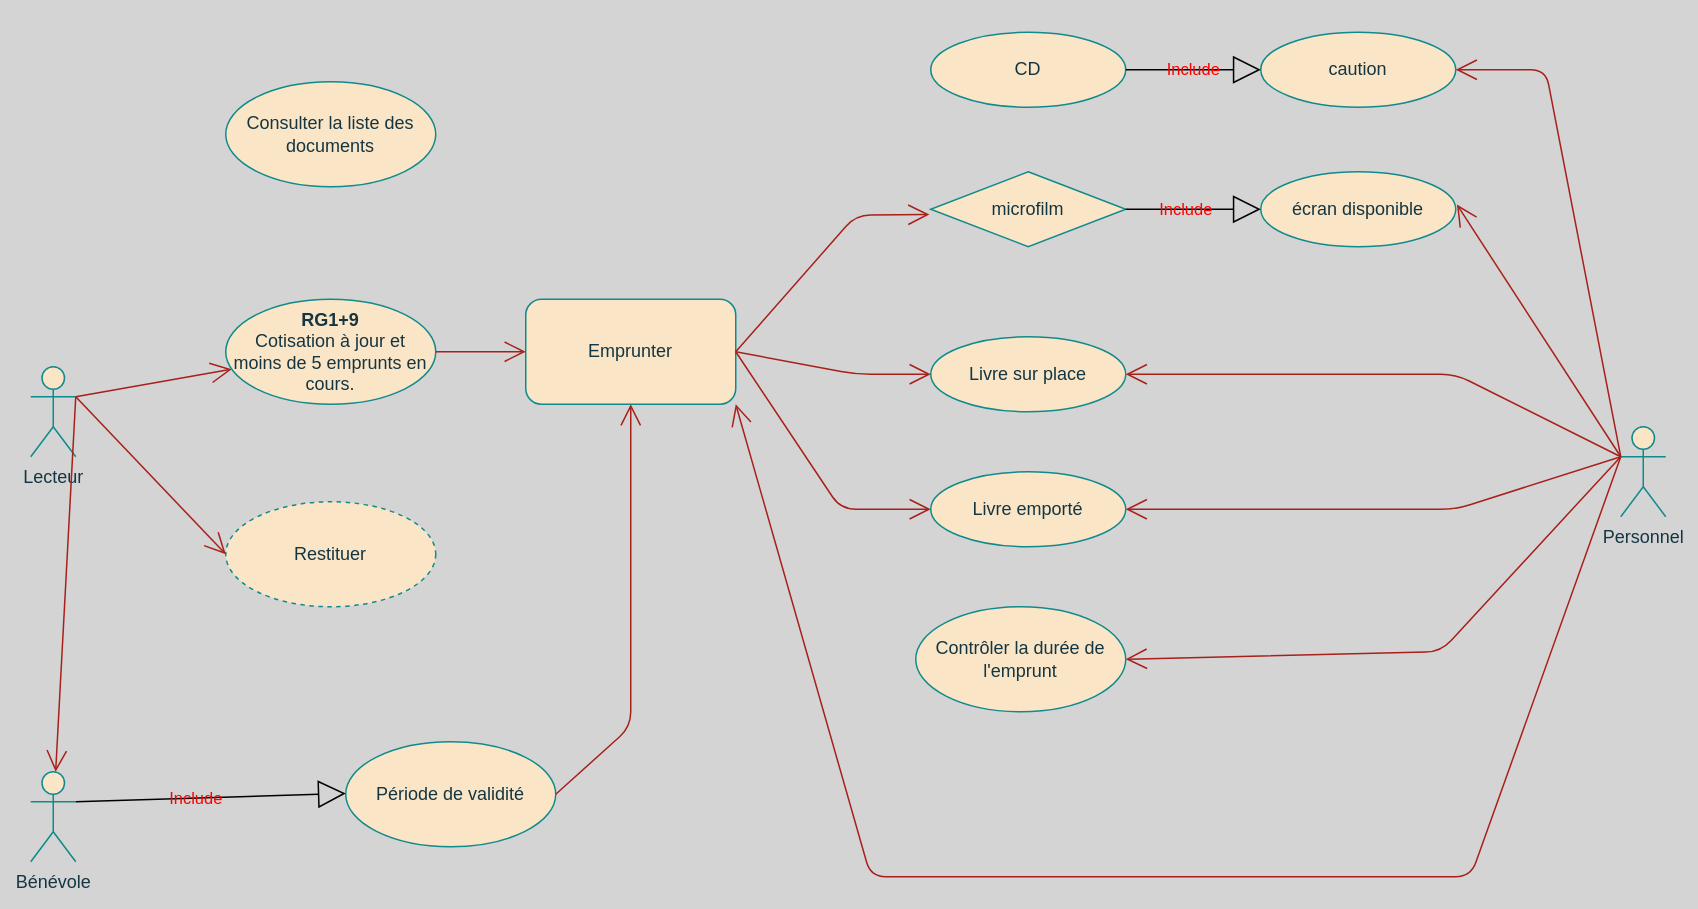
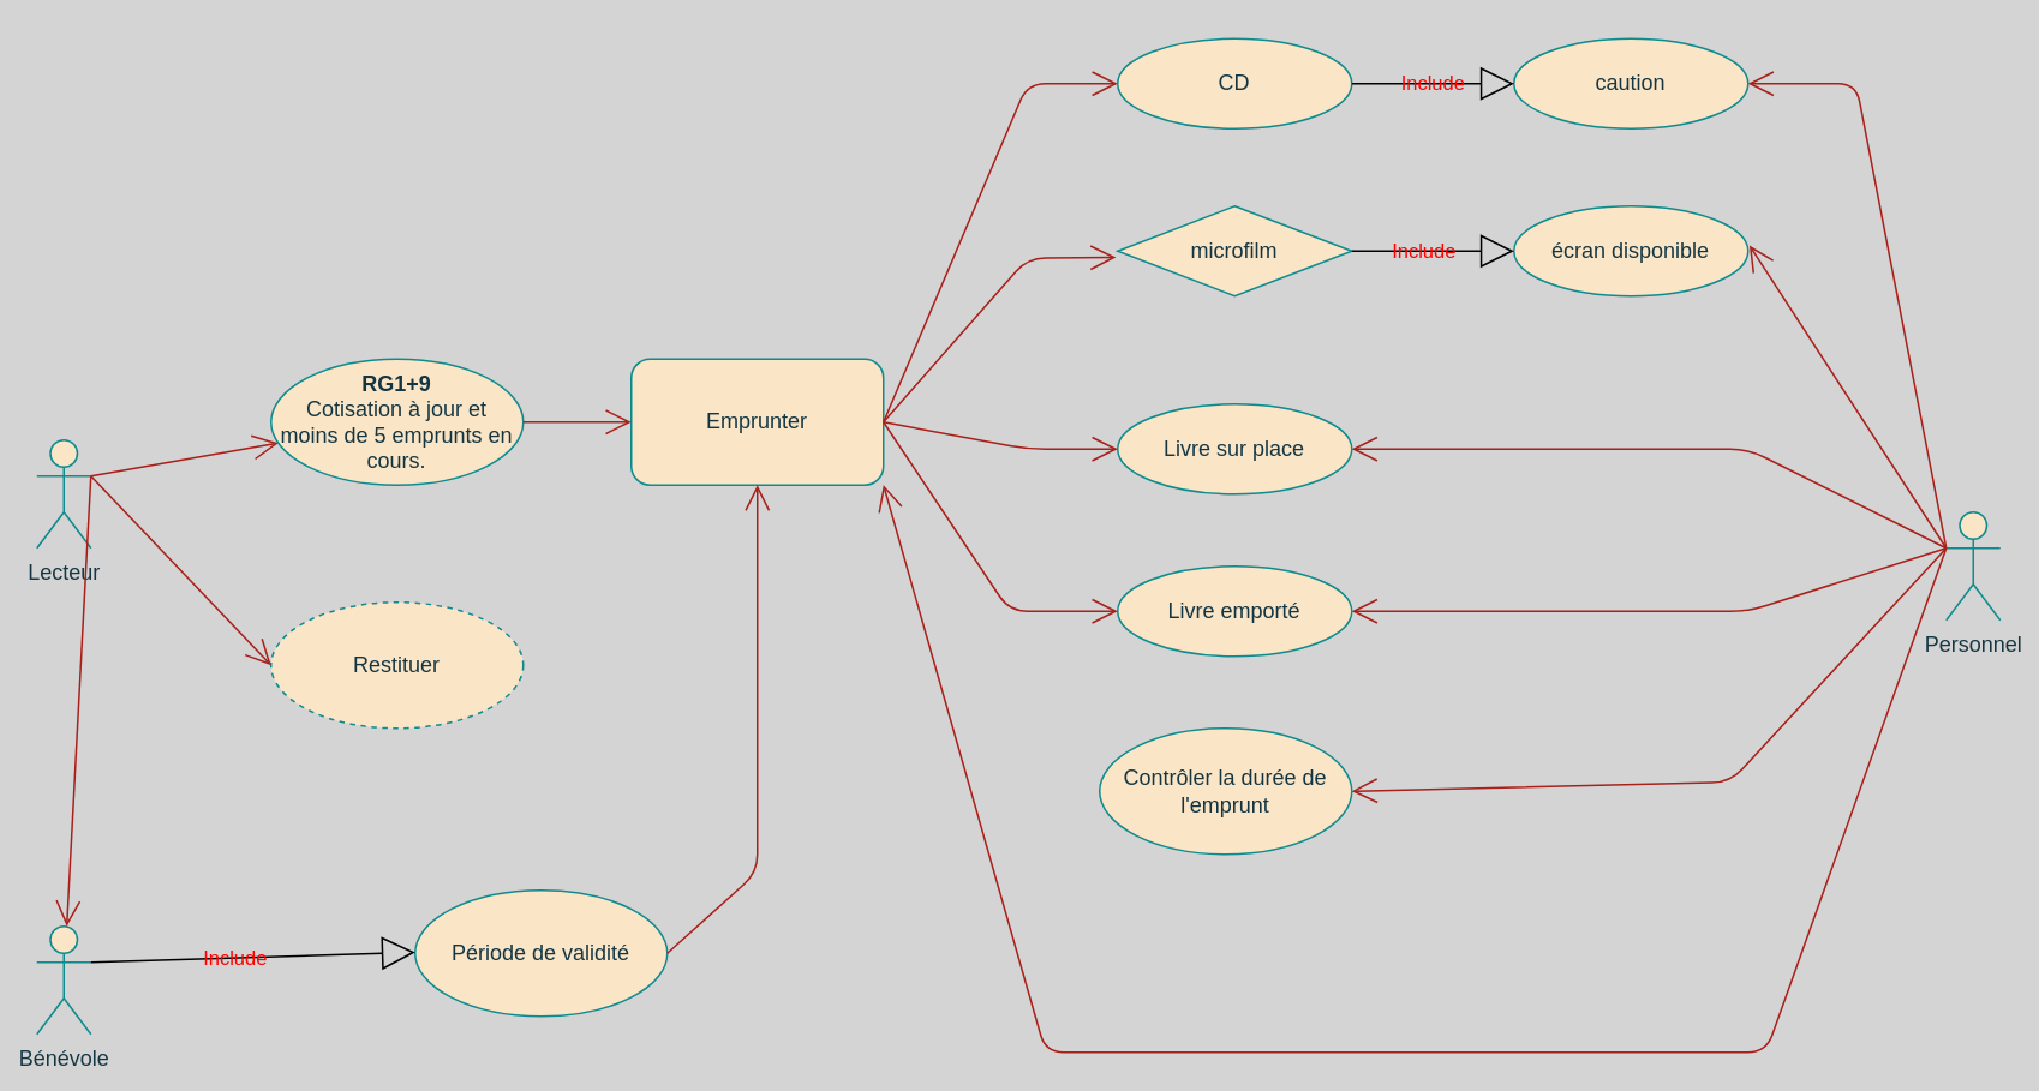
- <mxCell id="5" value="Consulter la liste des documents" style="ellipse;whiteSpace=wrap;html=1;labelBackgroundColor=none;fillColor=#FAE5C7;strokeColor=#0F8B8D;fontColor=#143642;rounded=1;" parent="1" vertex="1"><mxGeometry x="150" y="54" width="140" height="70" as="geometry" /></mxCell>
+ <mxCell id="16" value="" style="endArrow=open;endFill=1;endSize=12;html=1;rounded=1;entryX=0;entryY=0.5;entryDx=0;entryDy=0;labelBackgroundColor=none;strokeColor=#A8201A;fontColor=default;exitX=1;exitY=0.5;exitDx=0;exitDy=0;" parent="1" source="7" target="13" edge="1"><mxGeometry width="160" relative="1" as="geometry"><mxPoint x="70" y="284" as="sourcePoint" /><mxPoint x="240" y="239" as="targetPoint" /><Array as="points"><mxPoint x="570" y="46" /></Array></mxGeometry></mxCell>
